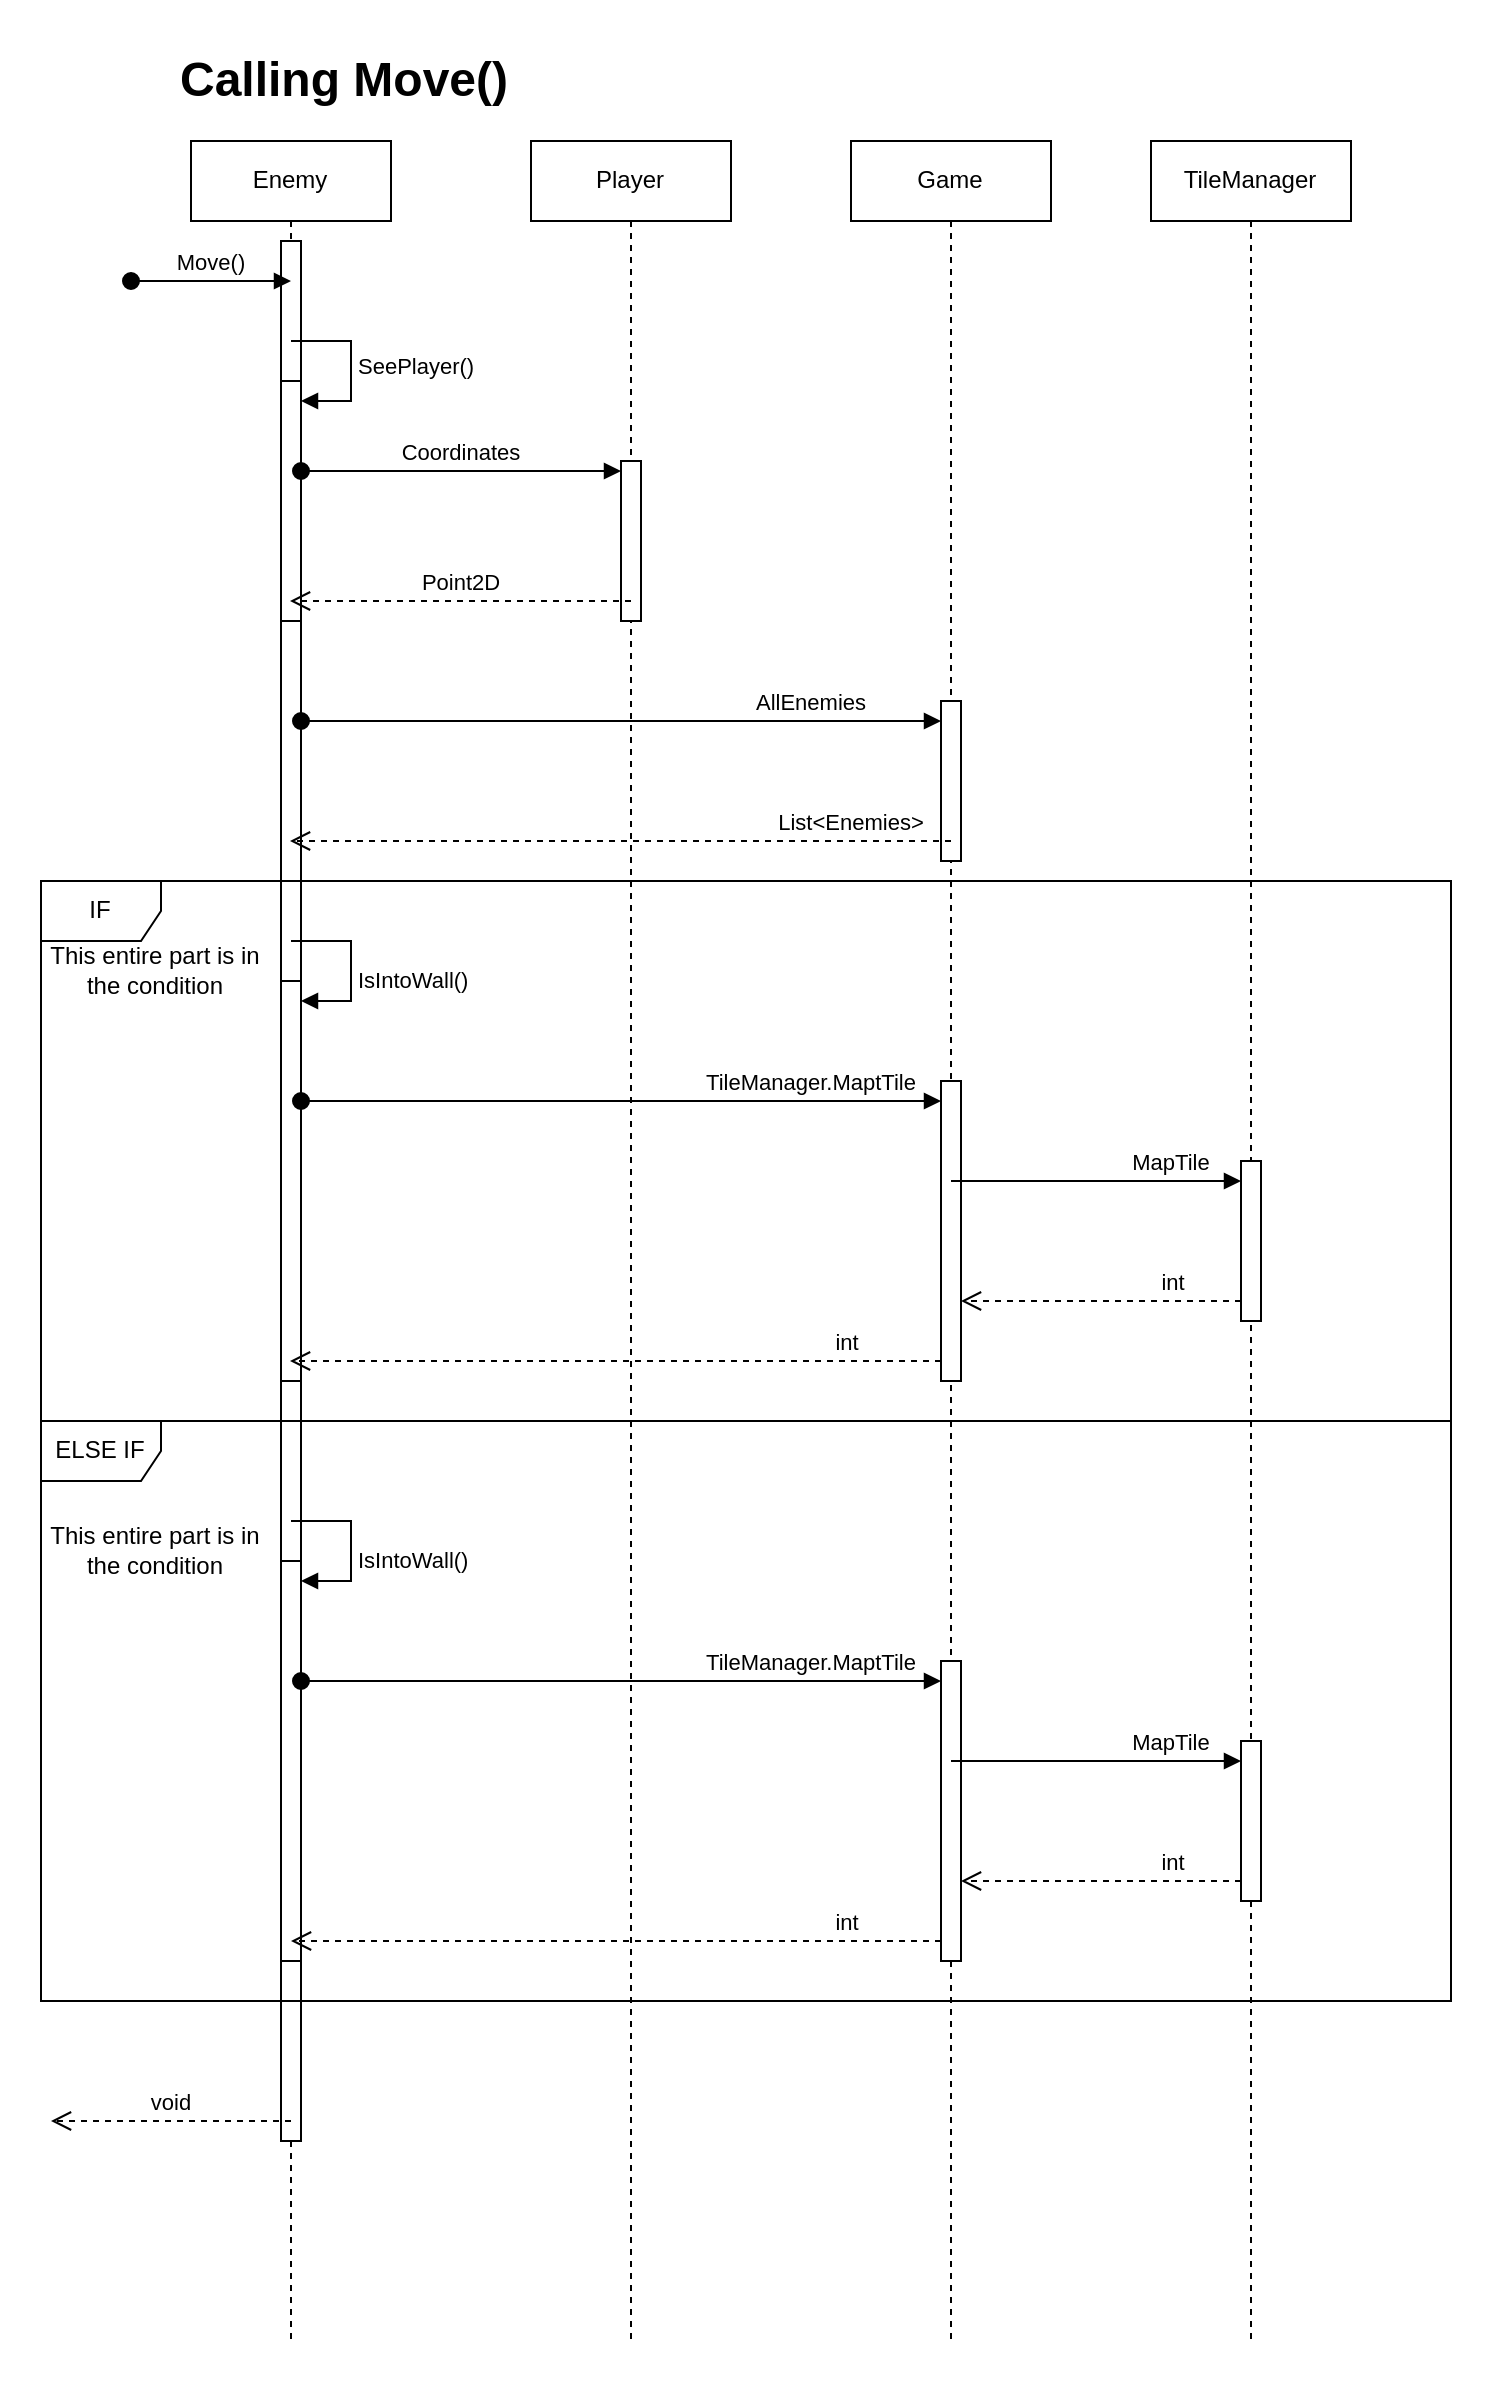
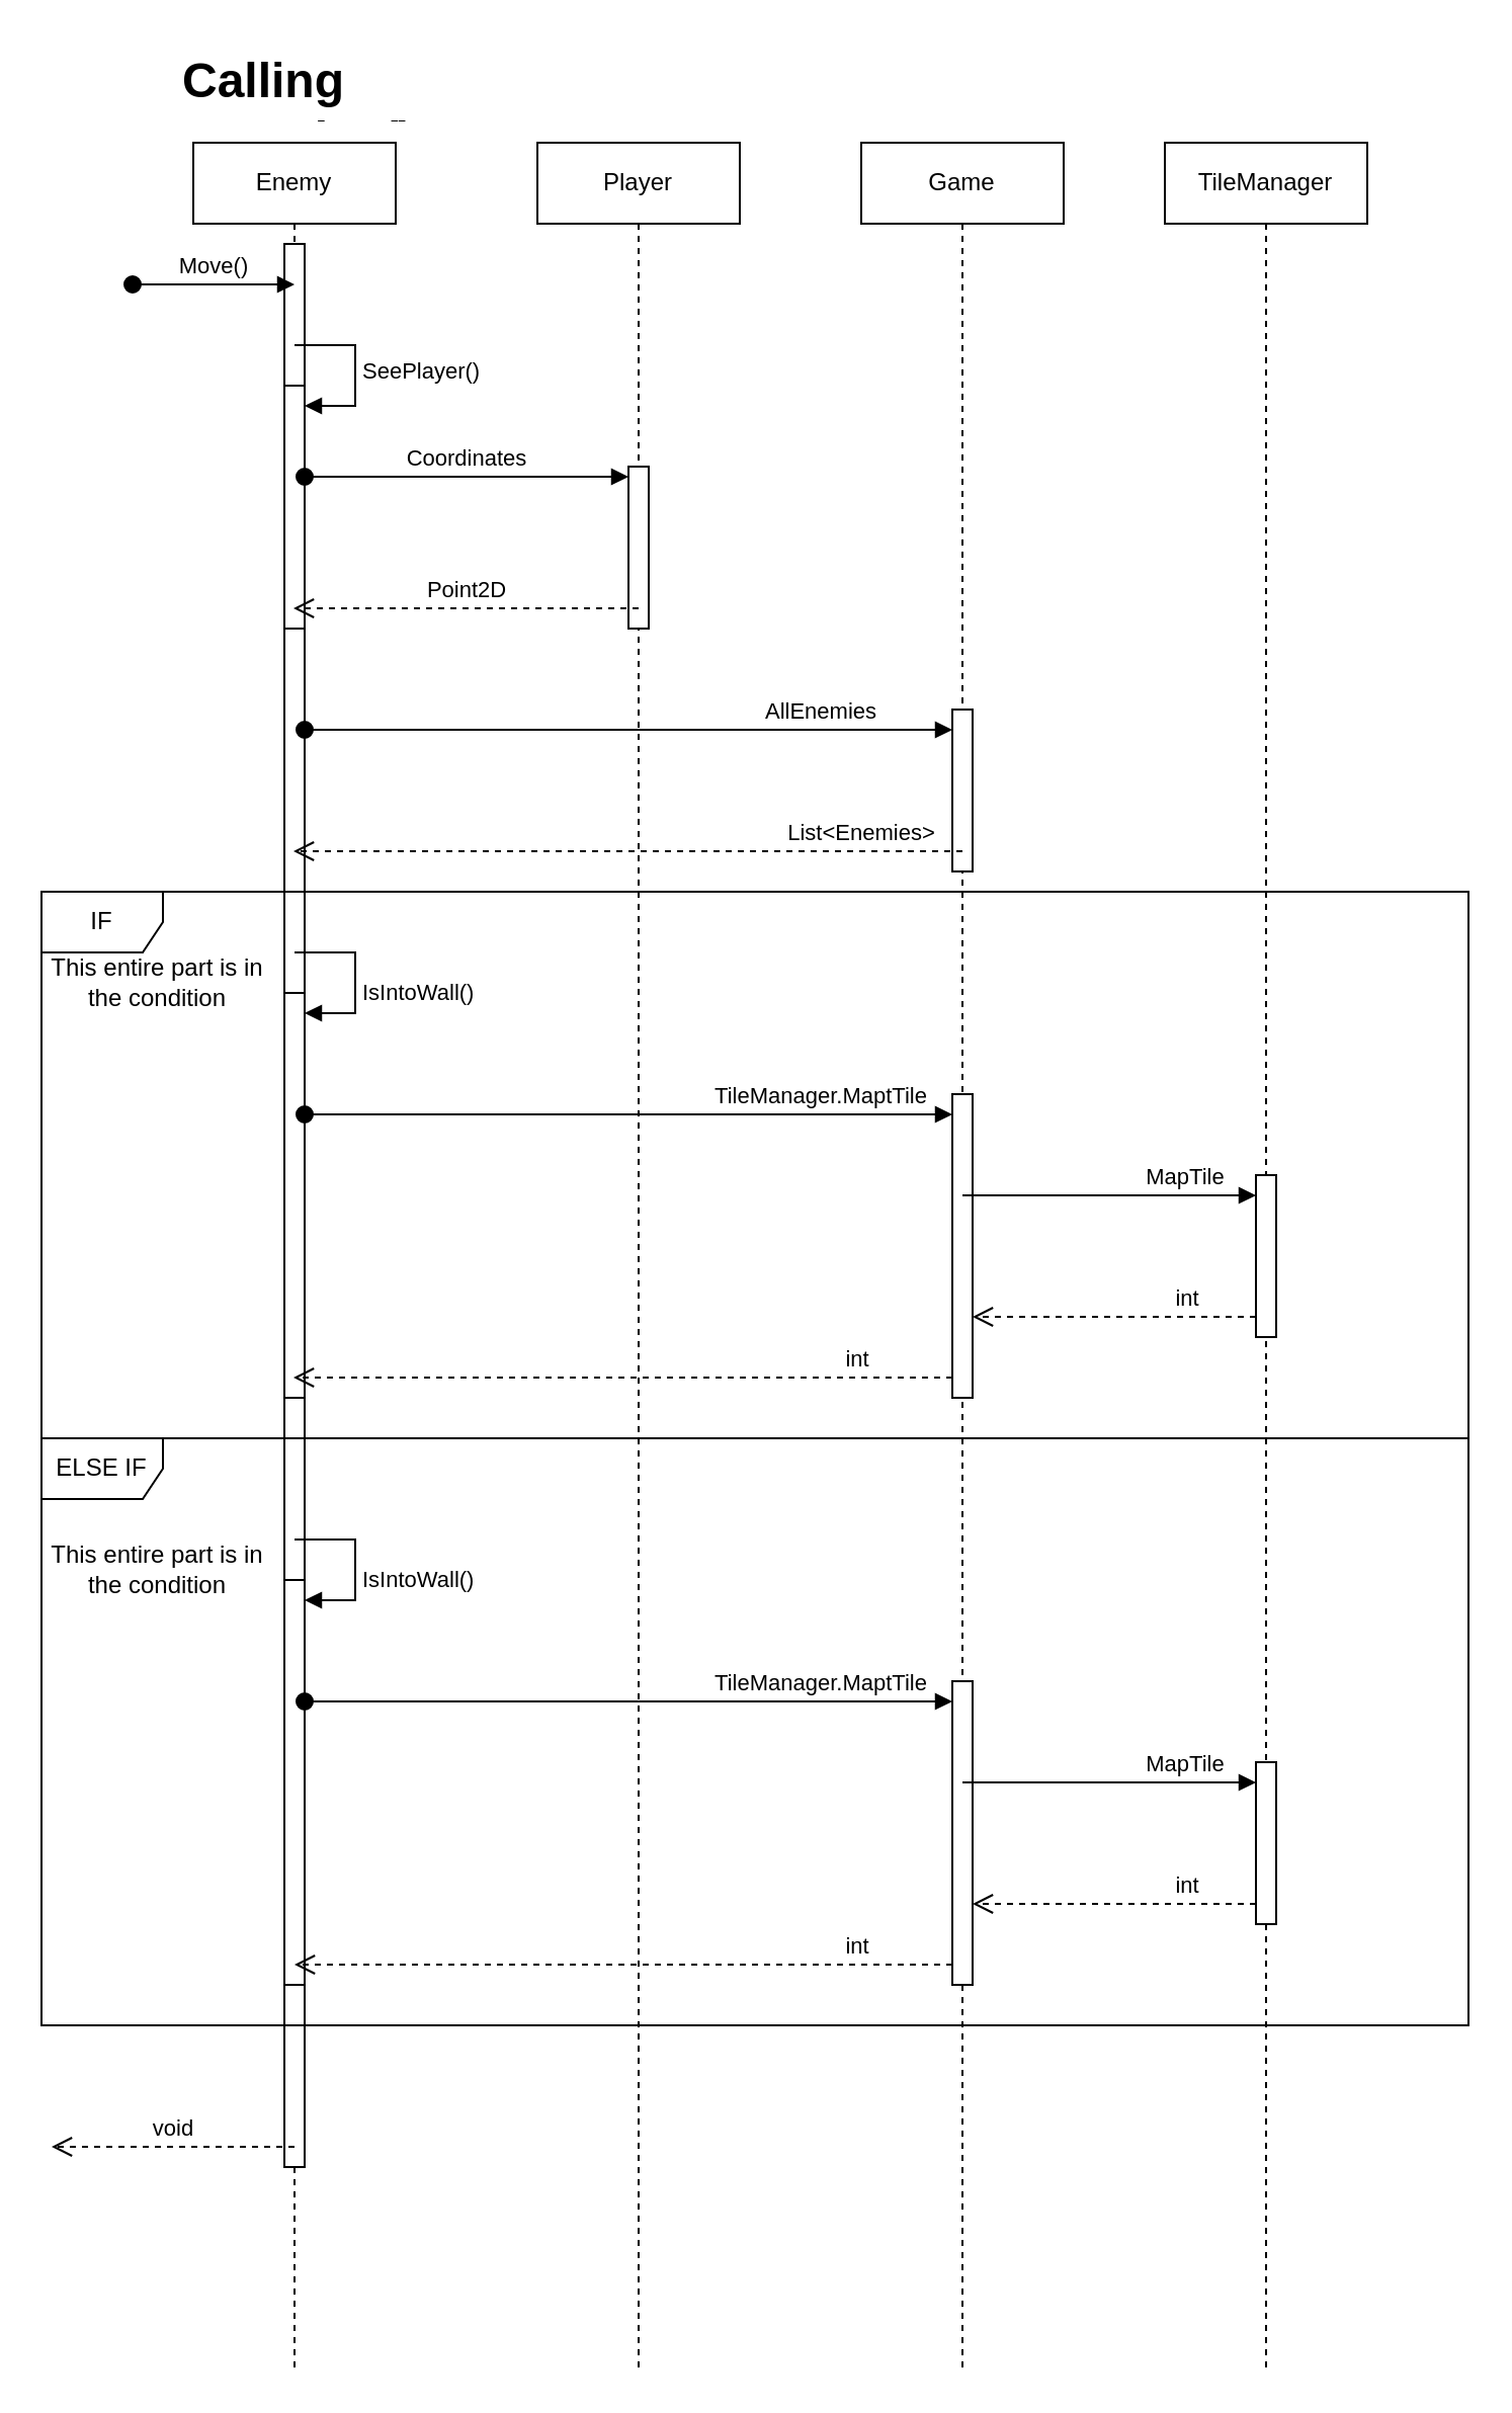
- <mxCell id="37" value="&lt;h1&gt;Calling Move()&lt;/h1&gt;" style="text;html=1;strokeColor=none;fillColor=none;spacing=5;spacingTop=-20;whiteSpace=wrap;overflow=hidden;rounded=0;" vertex="1" parent="1"><mxGeometry x="85" y="20" width="190" height="40" as="geometry" /></mxCell>
+ <mxCell id="37" value="&lt;h1&gt;Calling Enemies()&lt;/h1&gt;" style="text;html=1;strokeColor=none;fillColor=none;spacing=5;spacingTop=-20;whiteSpace=wrap;overflow=hidden;rounded=0;" vertex="1" parent="1"><mxGeometry x="85" y="20" width="190" height="40" as="geometry" /></mxCell>
